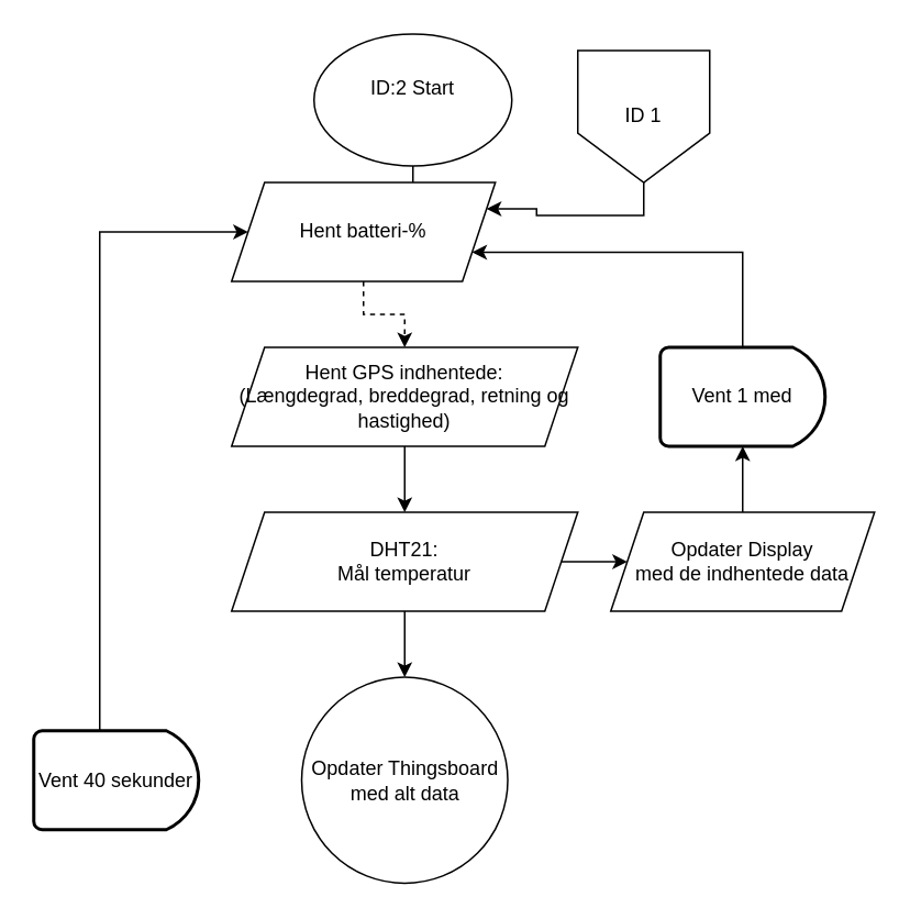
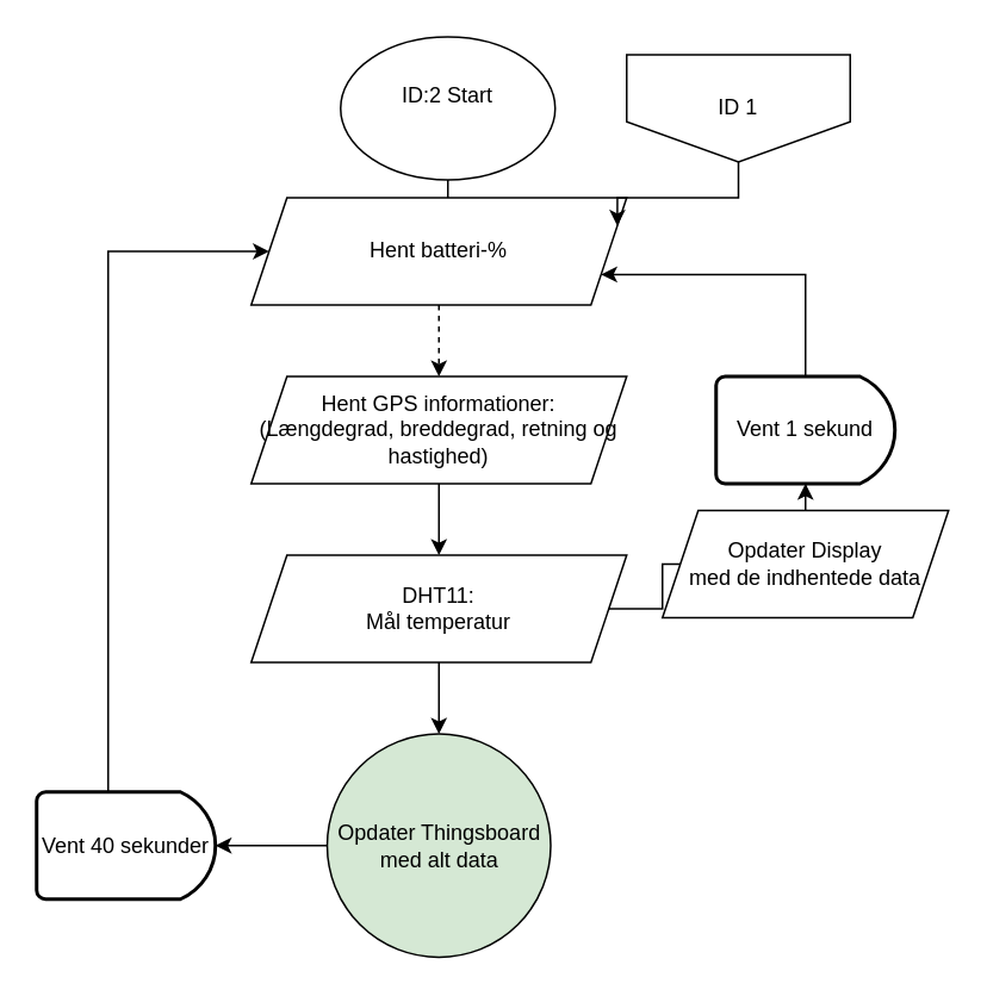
- <mxCell id="12" value="ID 1" style="shape=offPageConnector;whiteSpace=wrap;html=1;" parent="1" vertex="1"><mxGeometry x="350" y="30" width="80" height="80" as="geometry" /></mxCell>
+ <mxCell id="12" value="ID 1" style="shape=offPageConnector;whiteSpace=wrap;html=1;" parent="1" vertex="1"><mxGeometry x="350" y="30" width="125" height="60" as="geometry" /></mxCell>
- <mxCell id="4" value="Hent batteri-%" style="shape=parallelogram;perimeter=parallelogramPerimeter;whiteSpace=wrap;html=1;fixedSize=1;rounded=0;" parent="1" vertex="1"><mxGeometry x="140" y="110" width="160" height="60" as="geometry" /></mxCell>
+ <mxCell id="4" value="Hent batteri-%" style="shape=parallelogram;perimeter=parallelogramPerimeter;whiteSpace=wrap;html=1;fixedSize=1;rounded=0;" parent="1" vertex="1"><mxGeometry x="140" y="110" width="210" height="60" as="geometry" /></mxCell>
- <mxCell id="14" value="Hent GPS indhentede:&lt;br&gt;(Længdegrad, breddegrad, retning og hastighed)" style="shape=parallelogram;perimeter=parallelogramPerimeter;whiteSpace=wrap;html=1;fixedSize=1;" parent="1" vertex="1"><mxGeometry x="140" y="210" width="210" height="60" as="geometry" /></mxCell>
+ <mxCell id="14" value="Hent GPS informationer:&lt;br&gt;(Længdegrad, breddegrad, retning og hastighed)" style="shape=parallelogram;perimeter=parallelogramPerimeter;whiteSpace=wrap;html=1;fixedSize=1;" parent="1" vertex="1"><mxGeometry x="140" y="210" width="210" height="60" as="geometry" /></mxCell>
- <mxCell id="20" value="Vent 1 med" style="strokeWidth=2;html=1;shape=mxgraph.flowchart.delay;whiteSpace=wrap;" parent="1" vertex="1"><mxGeometry x="400" y="210" width="100" height="60" as="geometry" /></mxCell>
+ <mxCell id="20" value="Vent 1 sekund" style="strokeWidth=2;html=1;shape=mxgraph.flowchart.delay;whiteSpace=wrap;" parent="1" vertex="1"><mxGeometry x="400" y="210" width="100" height="60" as="geometry" /></mxCell>
- <mxCell id="10" value="&lt;div&gt;DHT21:&lt;/div&gt;&lt;div&gt;Mål temperatur&lt;br&gt;&lt;/div&gt;" style="shape=parallelogram;perimeter=parallelogramPerimeter;whiteSpace=wrap;html=1;fixedSize=1;rounded=0;" parent="1" vertex="1"><mxGeometry x="140" y="310" width="210" height="60" as="geometry" /></mxCell>
+ <mxCell id="10" value="&lt;div&gt;DHT11:&lt;/div&gt;&lt;div&gt;Mål temperatur&lt;br&gt;&lt;/div&gt;" style="shape=parallelogram;perimeter=parallelogramPerimeter;whiteSpace=wrap;html=1;fixedSize=1;rounded=0;" parent="1" vertex="1"><mxGeometry x="140" y="310" width="210" height="60" as="geometry" /></mxCell>
- <mxCell id="17" value="&lt;div&gt;Opdater Display&lt;/div&gt;&lt;div&gt;med de indhentede data&lt;br&gt;&lt;/div&gt;" style="shape=parallelogram;perimeter=parallelogramPerimeter;whiteSpace=wrap;html=1;fixedSize=1;" parent="1" vertex="1"><mxGeometry x="370" y="310" width="160" height="60" as="geometry" /></mxCell>
+ <mxCell id="17" value="&lt;div&gt;Opdater Display&lt;/div&gt;&lt;div&gt;med de indhentede data&lt;br&gt;&lt;/div&gt;" style="shape=parallelogram;perimeter=parallelogramPerimeter;whiteSpace=wrap;html=1;fixedSize=1;" parent="1" vertex="1"><mxGeometry x="370" y="285" width="160" height="60" as="geometry" /></mxCell>
+ <mxCell id="5" value="" style="edgeStyle=orthogonalEdgeStyle;rounded=0;orthogonalLoop=1;jettySize=auto;html=1;" parent="1" source="6" target="15" edge="1"><mxGeometry relative="1" as="geometry" /></mxCell>
- <mxCell id="6" value="Opdater Thingsboard med alt data" style="ellipse;whiteSpace=wrap;html=1;aspect=fixed;" parent="1" vertex="1"><mxGeometry x="182.5" y="410" width="125" height="125" as="geometry" /></mxCell>
+ <mxCell id="6" value="Opdater Thingsboard med alt data" style="ellipse;whiteSpace=wrap;html=1;aspect=fixed;fillColor=#d5e8d4;" parent="1" vertex="1"><mxGeometry x="182.5" y="410" width="125" height="125" as="geometry" /></mxCell>
